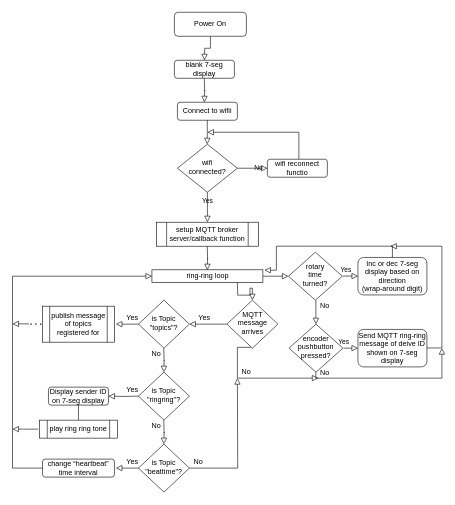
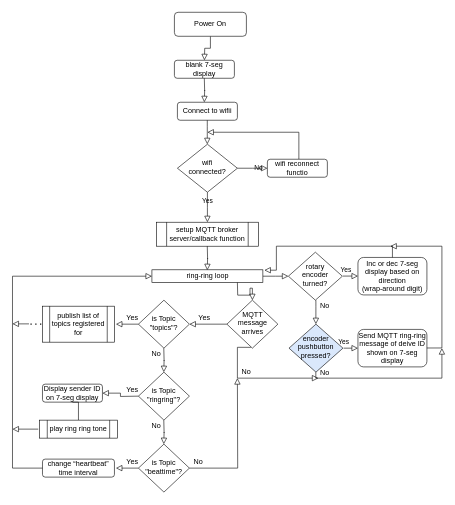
- <mxCell id="15" value="rotary &lt;br&gt;time &lt;br&gt;turned?" style="rhombus;whiteSpace=wrap;html=1;shadow=0;fontFamily=Helvetica;fontSize=12;align=center;strokeWidth=1;spacing=6;spacingTop=-4;" vertex="1" parent="1"><mxGeometry x="480" y="420" width="90" height="80" as="geometry" /></mxCell>
+ <mxCell id="15" value="rotary &lt;br&gt;encoder &lt;br&gt;turned?" style="rhombus;whiteSpace=wrap;html=1;shadow=0;fontFamily=Helvetica;fontSize=12;align=center;strokeWidth=1;spacing=6;spacingTop=-4;" vertex="1" parent="1"><mxGeometry x="480" y="420" width="90" height="80" as="geometry" /></mxCell>
- <mxCell id="40" value="publish message of topics registered for" style="shape=process;whiteSpace=wrap;html=1;backgroundOutline=1;" vertex="1" parent="1"><mxGeometry x="70" y="510" width="120" height="60" as="geometry" /></mxCell>
+ <mxCell id="40" value="publish list of topics registered for" style="shape=process;whiteSpace=wrap;html=1;backgroundOutline=1;" vertex="1" parent="1"><mxGeometry x="70" y="510" width="120" height="60" as="geometry" /></mxCell>
- <mxCell id="17" value="encoder pushbutton pressed?" style="rhombus;whiteSpace=wrap;html=1;shadow=0;fontFamily=Helvetica;fontSize=12;align=center;strokeWidth=1;spacing=6;spacingTop=-4;" vertex="1" parent="1"><mxGeometry x="481" y="540" width="90" height="80" as="geometry" /></mxCell>
+ <mxCell id="17" value="encoder pushbutton pressed?" style="rhombus;whiteSpace=wrap;html=1;shadow=0;fontFamily=Helvetica;fontSize=12;align=center;strokeWidth=1;spacing=6;spacingTop=-4;fillColor=#dae8fc;" vertex="1" parent="1"><mxGeometry x="481" y="540" width="90" height="80" as="geometry" /></mxCell>
- <mxCell id="41" value="Display sender ID on 7-seg display" style="rounded=1;whiteSpace=wrap;html=1;fontSize=12;glass=0;strokeWidth=1;shadow=0;" vertex="1" parent="1"><mxGeometry x="80" y="645" width="100" height="30" as="geometry" /></mxCell>
+ <mxCell id="41" value="Display sender ID on 7-seg display" style="rounded=1;whiteSpace=wrap;html=1;fontSize=12;glass=0;strokeWidth=1;shadow=0;" vertex="1" parent="1"><mxGeometry x="70" y="640" width="100" height="30" as="geometry" /></mxCell>
